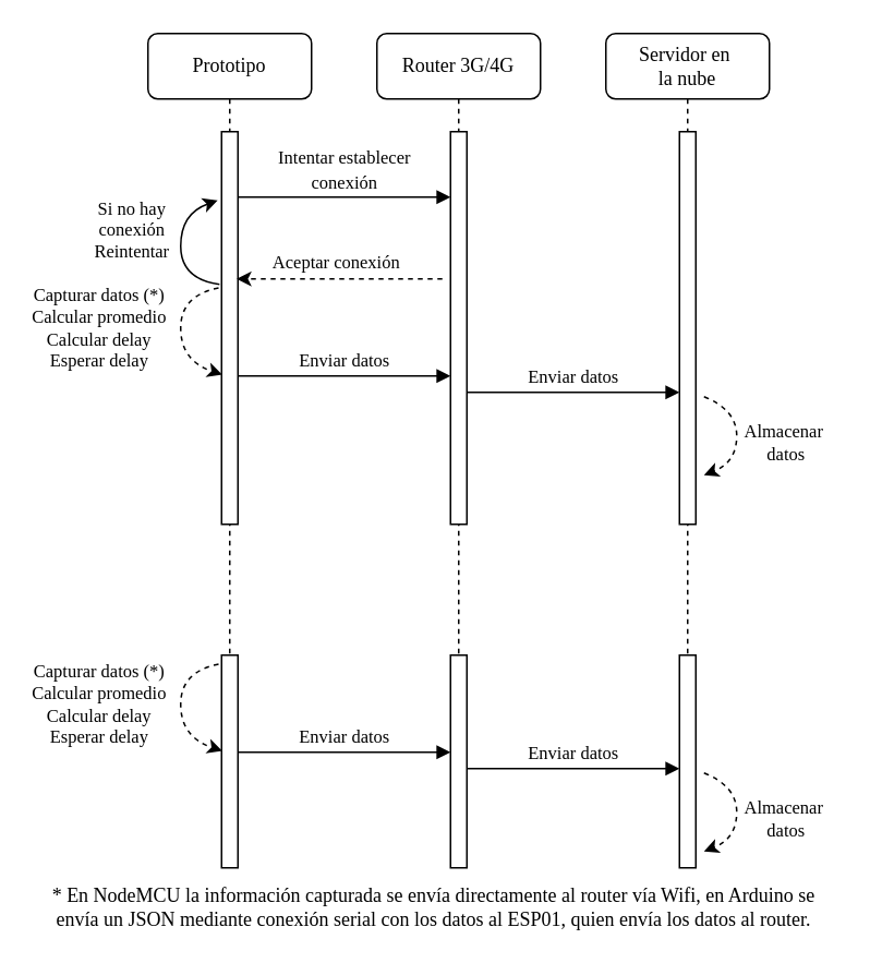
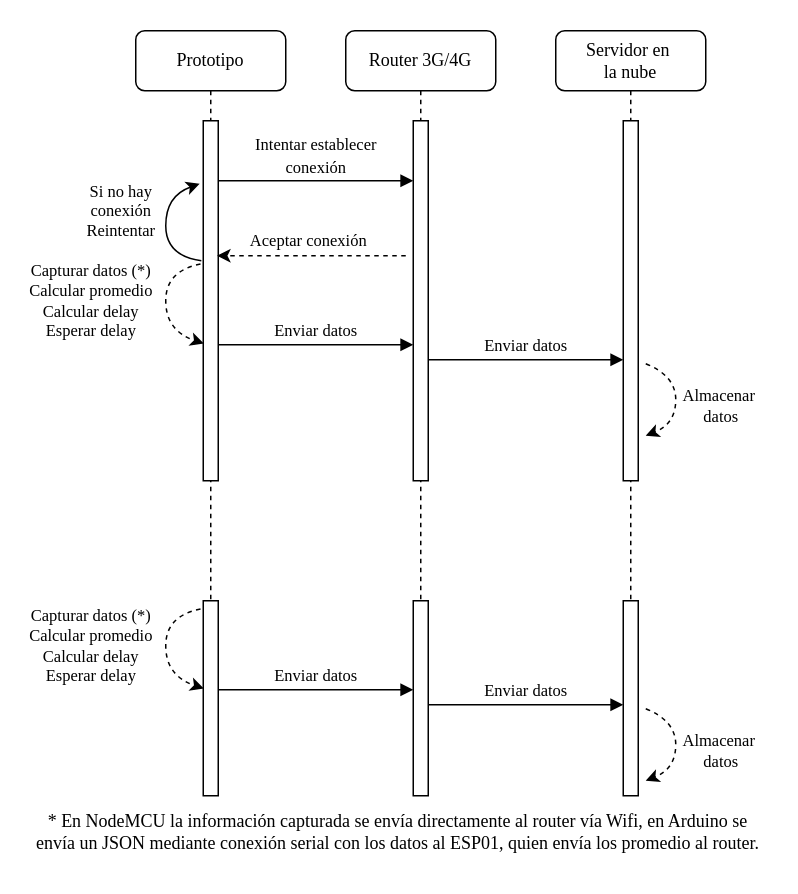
- <mxCell id="17" value="* En NodeMCU la información capturada se envía directamente al router vía Wifi, en Arduino se envía un JSON mediante conexión serial con los datos al ESP01, quien envía los datos al router." style="text;html=1;strokeColor=none;fillColor=none;align=center;verticalAlign=middle;whiteSpace=wrap;rounded=0;fontFamily=Times New Roman;" vertex="1" parent="1"><mxGeometry x="20" y="534" width="490" height="40" as="geometry" /></mxCell>
+ <mxCell id="17" value="* En NodeMCU la información capturada se envía directamente al router vía Wifi, en Arduino se envía un JSON mediante conexión serial con los datos al ESP01, quien envía los promedio al router." style="text;html=1;strokeColor=none;fillColor=none;align=center;verticalAlign=middle;whiteSpace=wrap;rounded=0;fontFamily=Times New Roman;" vertex="1" parent="1"><mxGeometry x="20" y="534" width="490" height="40" as="geometry" /></mxCell>
